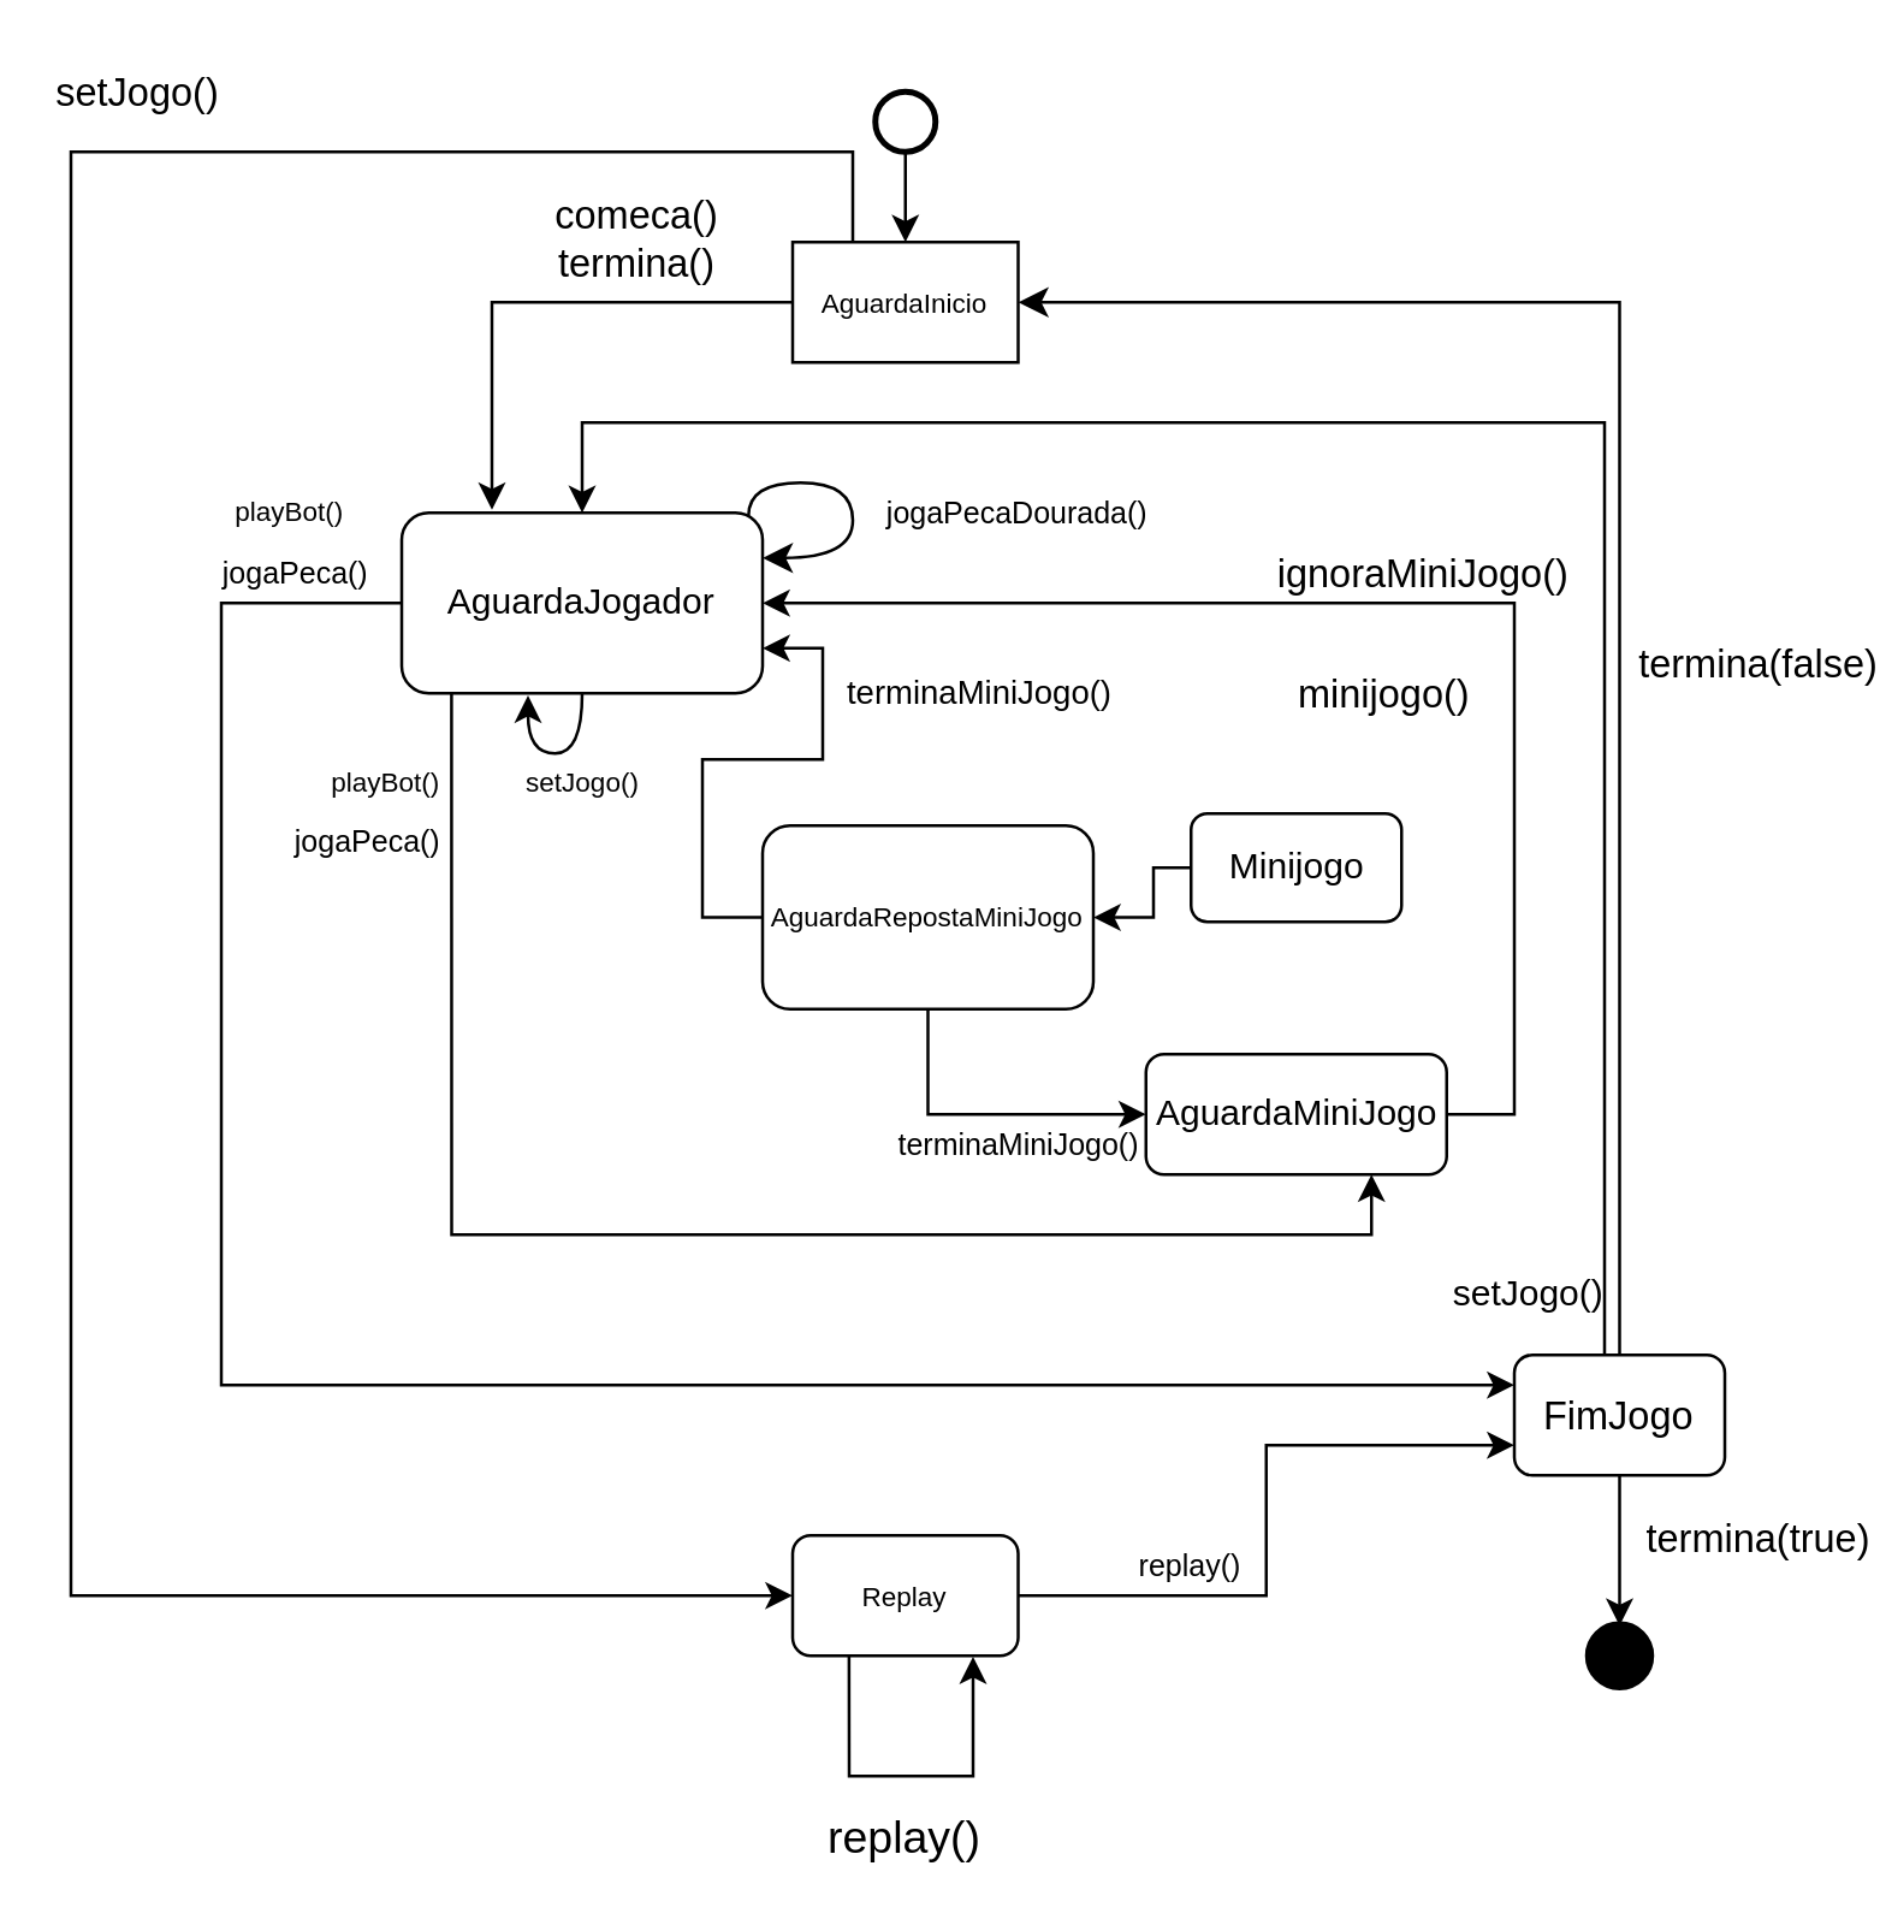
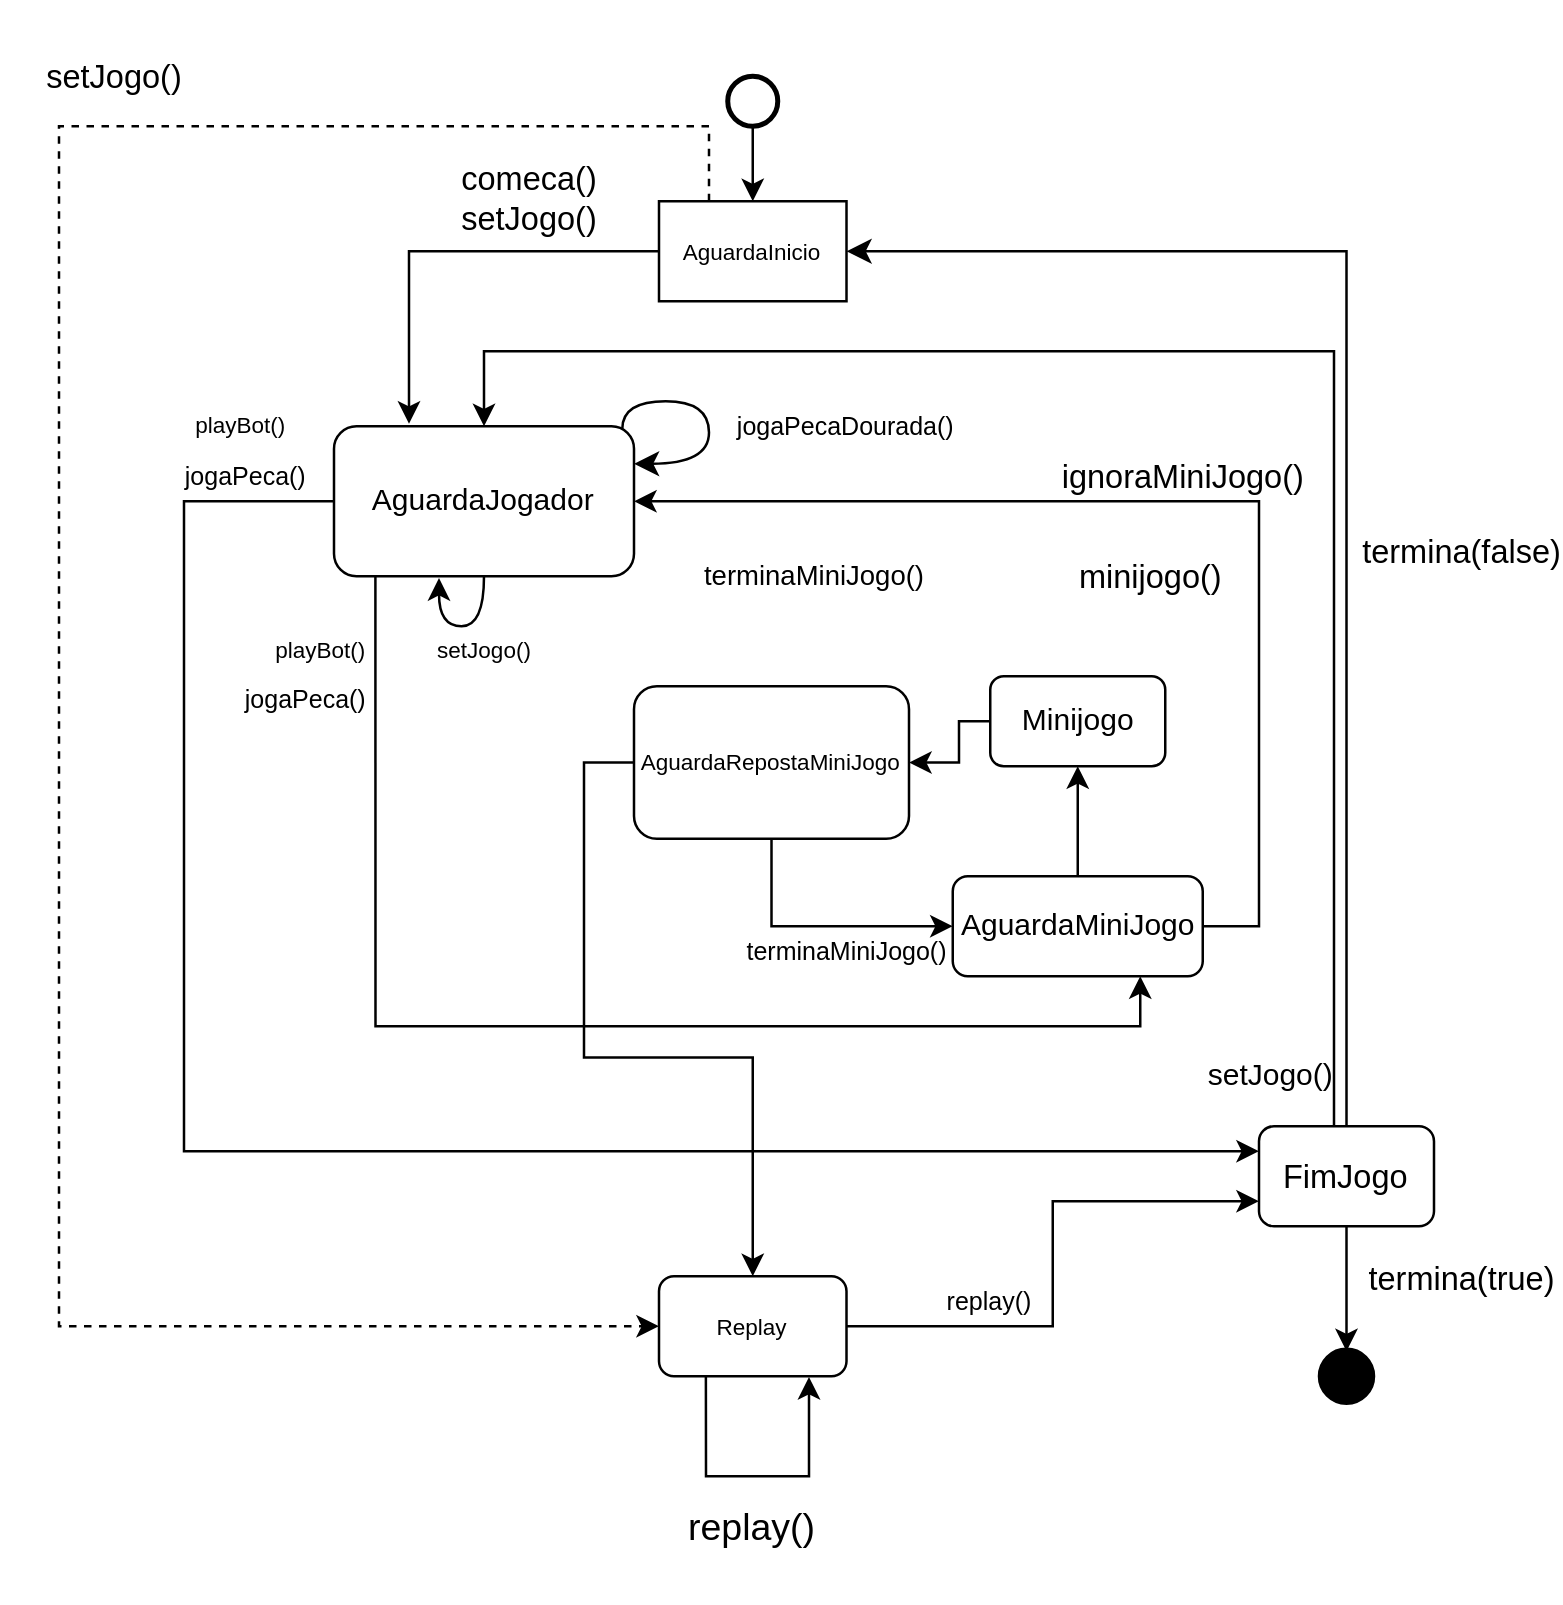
- <mxCell id="25" value="comeca()&lt;br&gt;termina()" style="edgeLabel;html=1;align=center;verticalAlign=middle;resizable=0;points=[];fontSize=13;" parent="1" vertex="1" connectable="0"><mxGeometry x="262.996" y="79.997" as="geometry"><mxPoint x="-52" y="-1" as="offset" /></mxGeometry></mxCell>
+ <mxCell id="25" value="comeca()&lt;br&gt;setJogo()" style="edgeLabel;html=1;align=center;verticalAlign=middle;resizable=0;points=[];fontSize=13;" parent="1" vertex="1" connectable="0"><mxGeometry x="262.996" y="79.997" as="geometry"><mxPoint x="-52" y="-1" as="offset" /></mxGeometry></mxCell>
- <mxCell id="33" style="edgeStyle=orthogonalEdgeStyle;rounded=0;orthogonalLoop=1;jettySize=auto;html=1;exitX=0;exitY=0.5;exitDx=0;exitDy=0;entryX=1;entryY=0.75;entryDx=0;entryDy=0;fontSize=9;strokeColor=#000000;" parent="1" source="34" target="11" edge="1"><mxGeometry relative="1" as="geometry" /></mxCell>
+ <mxCell id="33" style="edgeStyle=orthogonalEdgeStyle;rounded=0;orthogonalLoop=1;jettySize=auto;html=1;exitX=0;exitY=0.5;exitDx=0;exitDy=0;fontSize=9;strokeColor=#000000;" parent="1" source="34" target="41" edge="1"><mxGeometry relative="1" as="geometry" /></mxCell>
- <mxCell id="5" style="edgeStyle=orthogonalEdgeStyle;rounded=0;orthogonalLoop=1;jettySize=auto;html=1;entryX=0;entryY=0.5;entryDx=0;entryDy=0;" edge="1" parent="1" source="6" target="41"><mxGeometry relative="1" as="geometry"><Array as="points"><mxPoint x="283" y="50" /><mxPoint x="23" y="50" /><mxPoint x="23" y="530" /></Array></mxGeometry></mxCell>
+ <mxCell id="5" style="edgeStyle=orthogonalEdgeStyle;rounded=0;orthogonalLoop=1;jettySize=auto;html=1;entryX=0;entryY=0.5;entryDx=0;entryDy=0;dashed=1;" edge="1" parent="1" source="6" target="41"><mxGeometry relative="1" as="geometry"><Array as="points"><mxPoint x="283" y="50" /><mxPoint x="23" y="50" /><mxPoint x="23" y="530" /></Array></mxGeometry></mxCell>
+ <mxCell id="13" style="edgeStyle=orthogonalEdgeStyle;rounded=0;orthogonalLoop=1;jettySize=auto;html=1;exitX=0.5;exitY=0;exitDx=0;exitDy=0;entryX=0.5;entryY=1;entryDx=0;entryDy=0;" parent="1" source="14" target="28" edge="1"><mxGeometry relative="1" as="geometry" /></mxCell>
